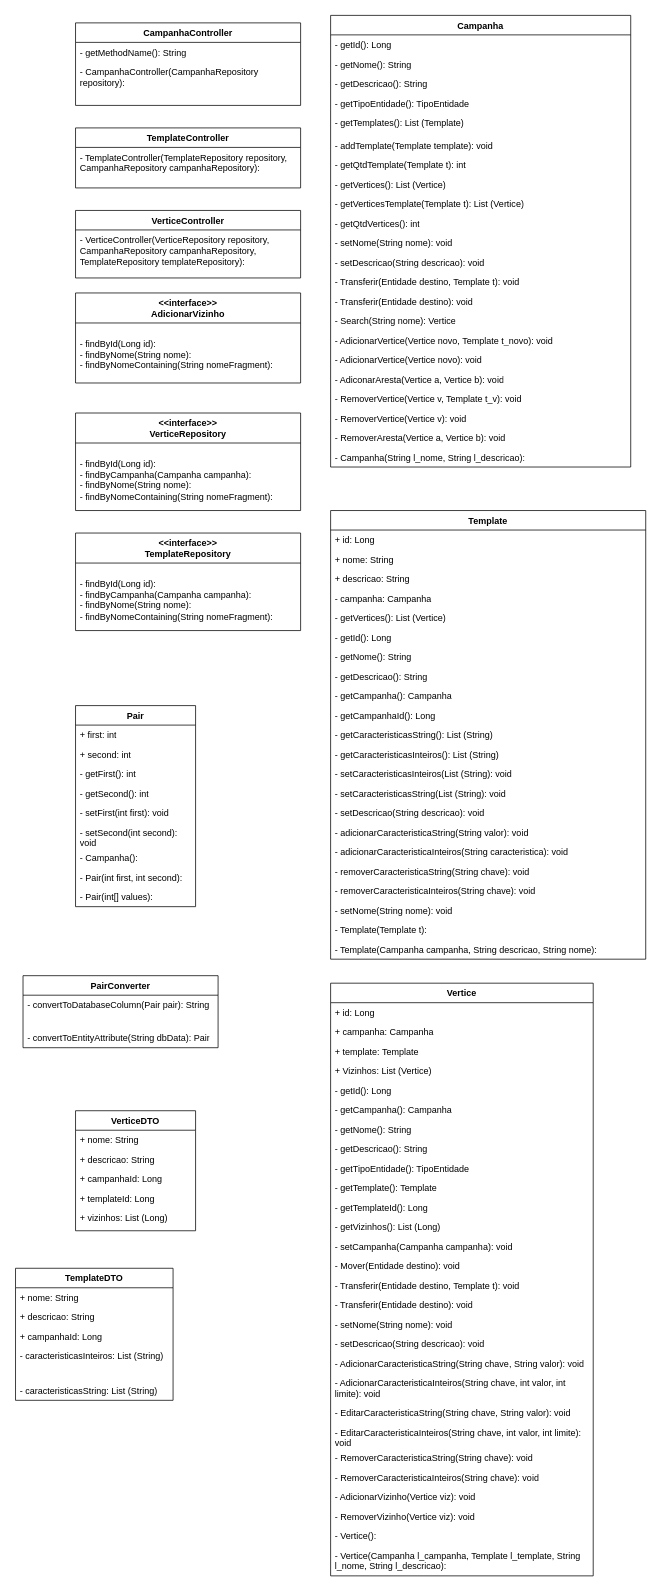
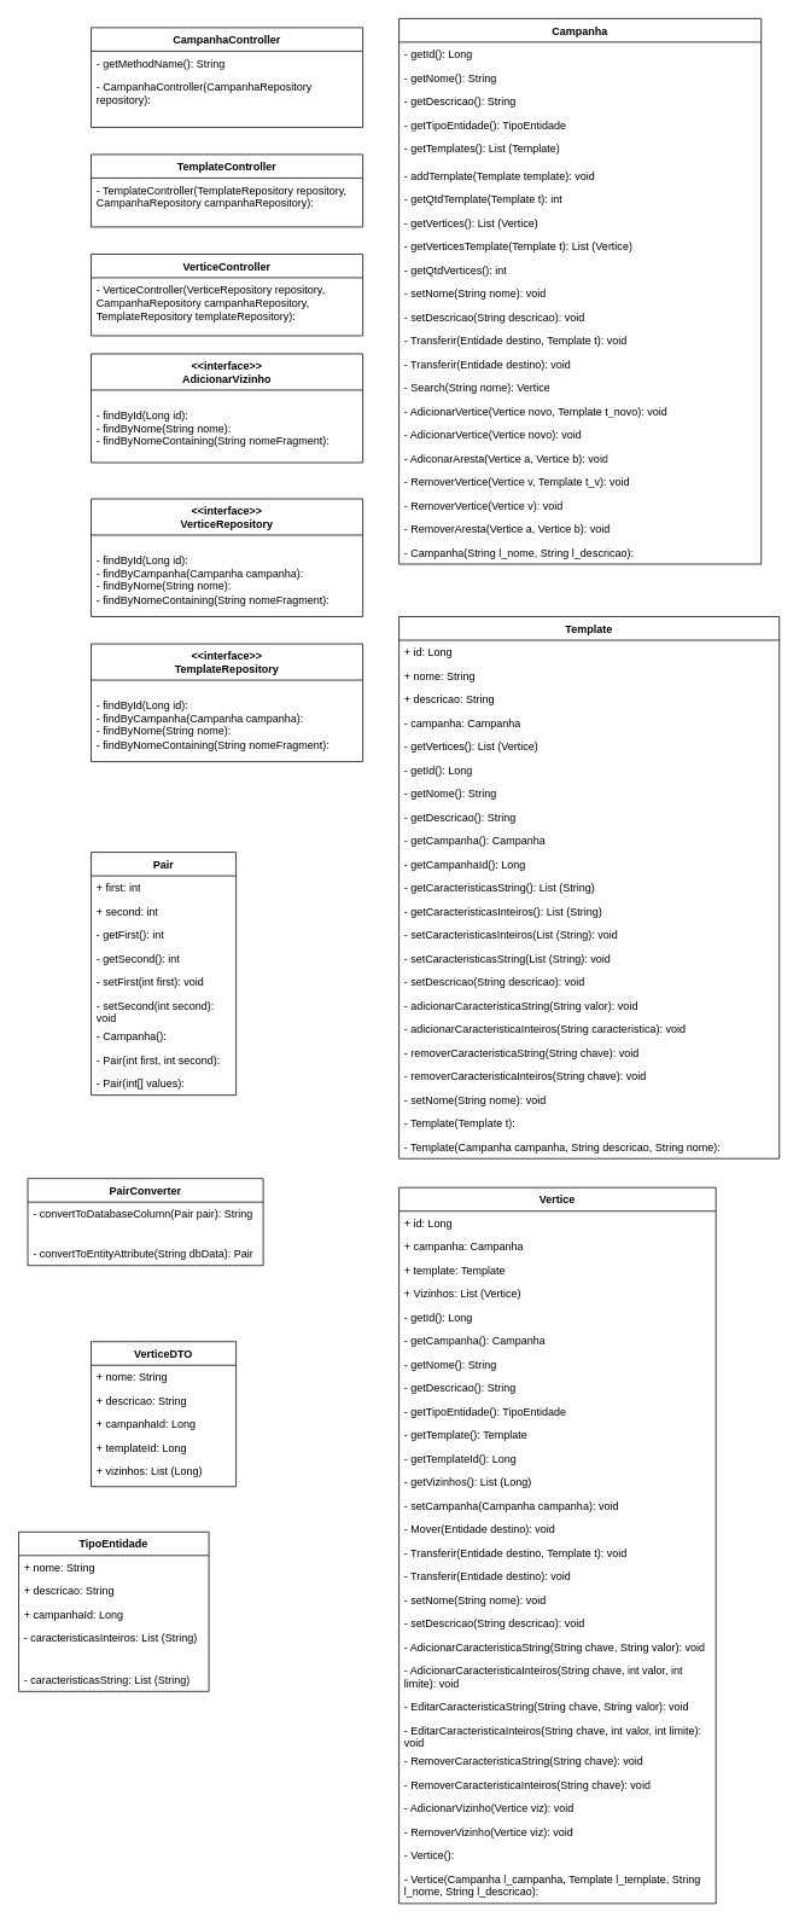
- <mxCell id="109" value="TemplateDTO" style="swimlane;fontStyle=1;align=center;verticalAlign=top;childLayout=stackLayout;horizontal=1;startSize=26;horizontalStack=0;resizeParent=1;resizeParentMax=0;resizeLast=0;collapsible=1;marginBottom=0;whiteSpace=wrap;html=1;" vertex="1" parent="1"><mxGeometry x="20" y="1690" width="210" height="176" as="geometry" /></mxCell>
+ <mxCell id="109" value="TipoEntidade" style="swimlane;fontStyle=1;align=center;verticalAlign=top;childLayout=stackLayout;horizontal=1;startSize=26;horizontalStack=0;resizeParent=1;resizeParentMax=0;resizeLast=0;collapsible=1;marginBottom=0;whiteSpace=wrap;html=1;" vertex="1" parent="1"><mxGeometry x="20" y="1690" width="210" height="176" as="geometry" /></mxCell>
